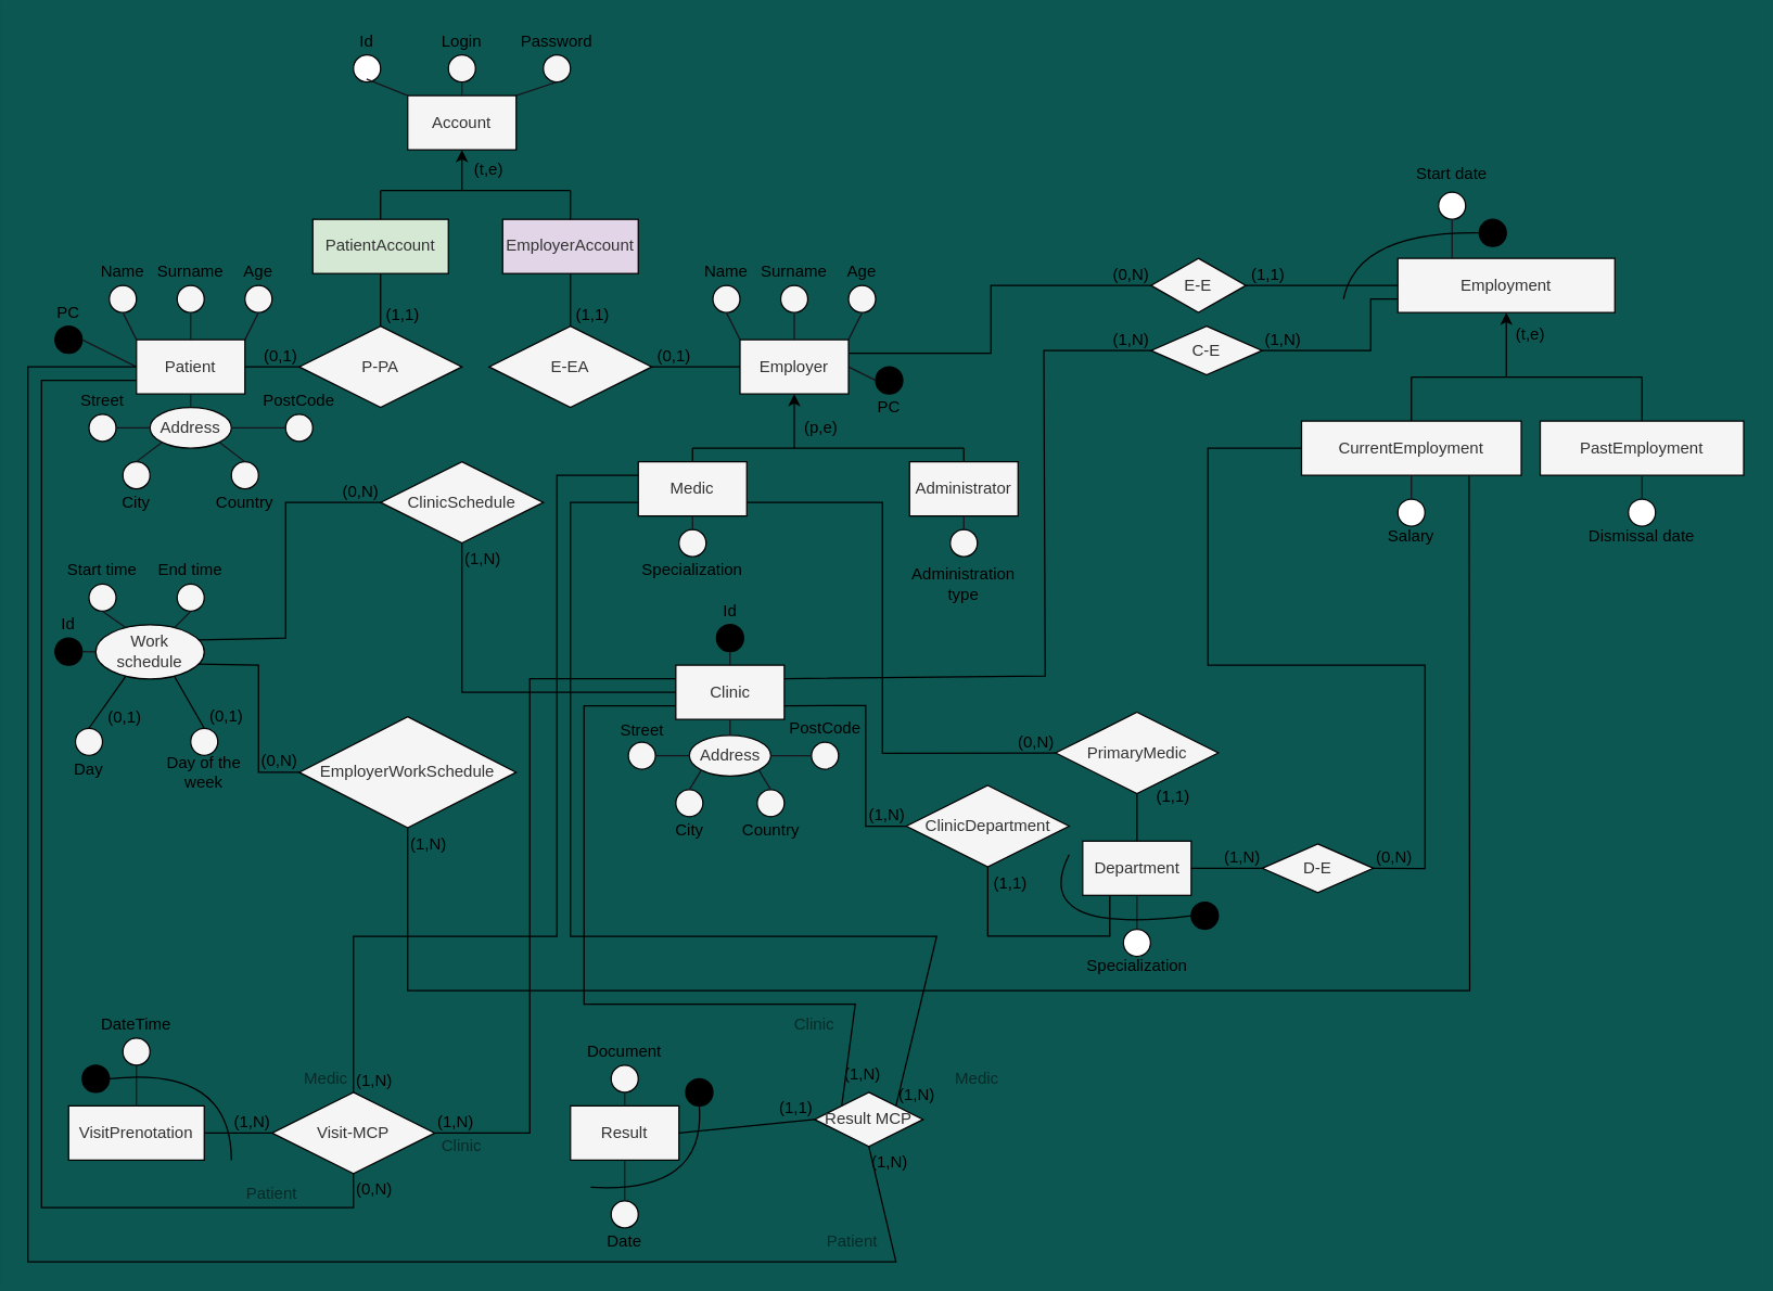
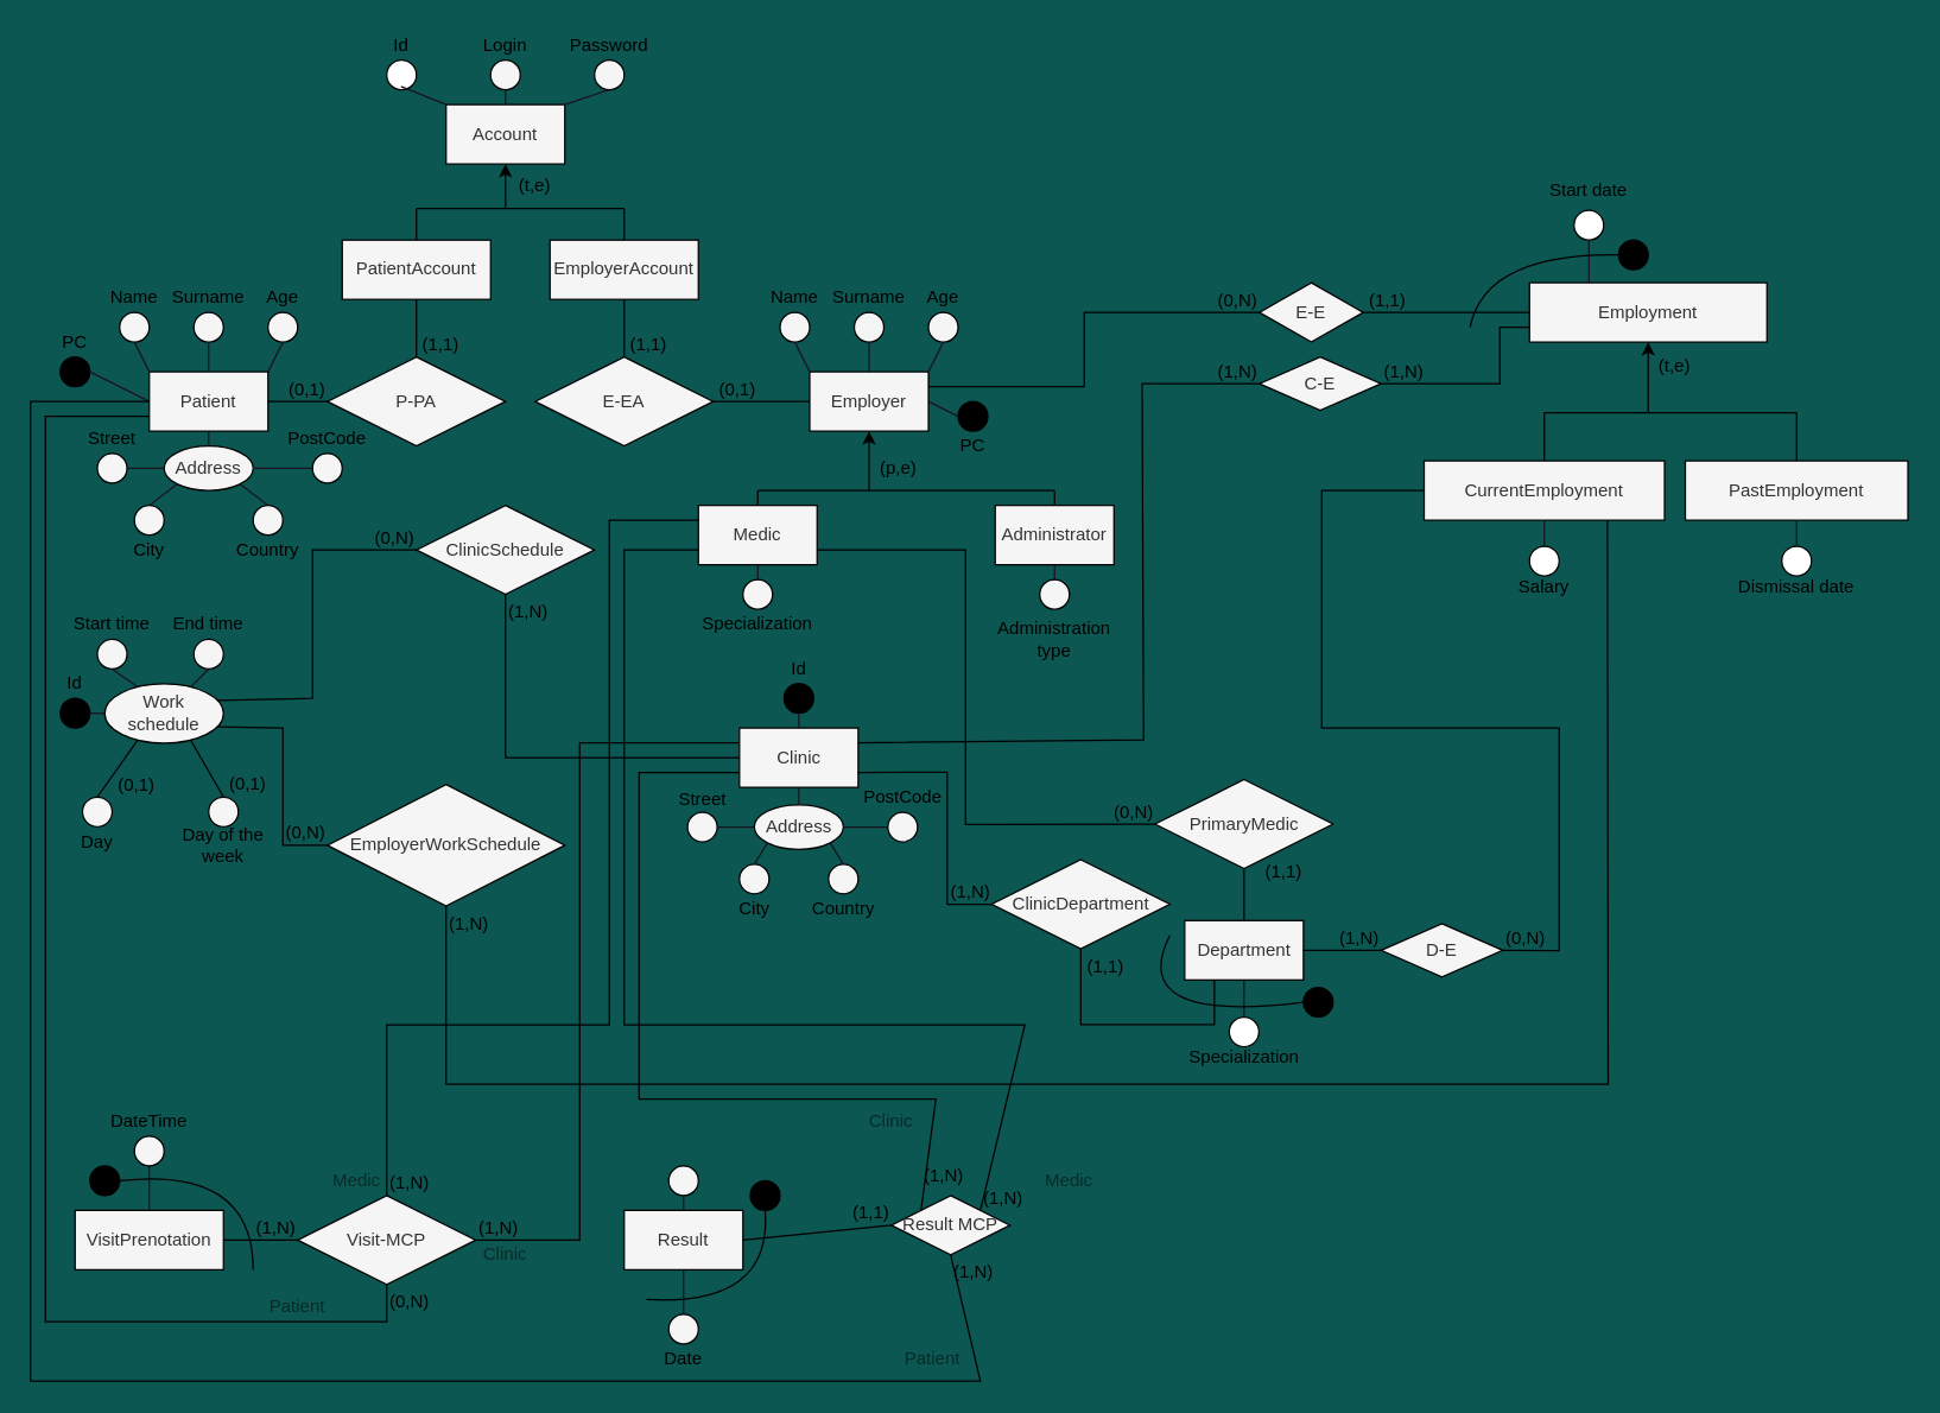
- <mxCell id="207" value="PatientAccount" style="whiteSpace=wrap;html=1;align=center;fillColor=#d5e8d4;fontColor=#333333;strokeColor=#000000;" parent="1" vertex="1"><mxGeometry x="230" y="161.25" width="100" height="40" as="geometry" /></mxCell>
+ <mxCell id="207" value="PatientAccount" style="whiteSpace=wrap;html=1;align=center;fillColor=#f5f5f5;fontColor=#333333;strokeColor=#000000;" parent="1" vertex="1"><mxGeometry x="230" y="161.25" width="100" height="40" as="geometry" /></mxCell>
- <mxCell id="208" value="EmployerAccount" style="whiteSpace=wrap;html=1;align=center;fillColor=#e1d5e7;fontColor=#333333;strokeColor=#000000;" parent="1" vertex="1"><mxGeometry x="370" y="161.25" width="100" height="40" as="geometry" /></mxCell>
+ <mxCell id="208" value="EmployerAccount" style="whiteSpace=wrap;html=1;align=center;fillColor=#f5f5f5;fontColor=#333333;strokeColor=#000000;" parent="1" vertex="1"><mxGeometry x="370" y="161.25" width="100" height="40" as="geometry" /></mxCell>
- <mxCell id="73" value="Document" style="text;html=1;align=center;verticalAlign=middle;whiteSpace=wrap;rounded=0;fontColor=#000000;" parent="1" vertex="1"><mxGeometry x="430" y="765" width="60" height="20" as="geometry" /></mxCell>
